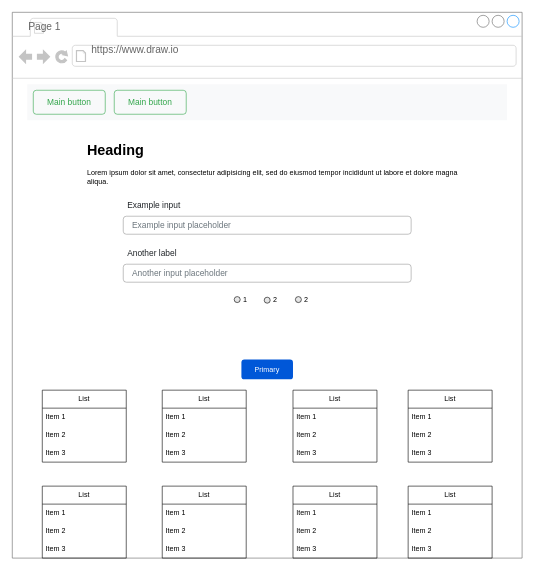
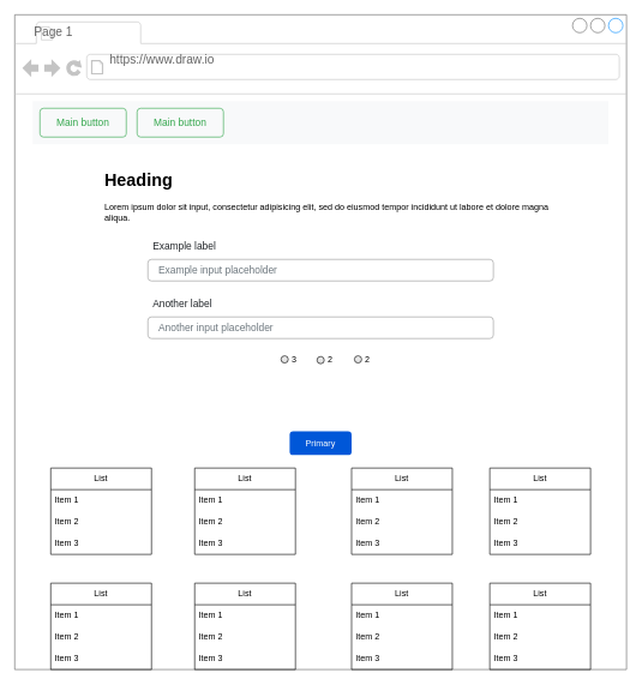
- <mxCell id="5" value="&lt;h1&gt;Heading&lt;/h1&gt;&lt;p&gt;Lorem ipsum dolor sit amet, consectetur adipisicing elit, sed do eiusmod tempor incididunt ut labore et dolore magna aliqua.&lt;/p&gt;" style="text;html=1;strokeColor=none;fillColor=none;spacing=5;spacingTop=-20;whiteSpace=wrap;overflow=hidden;rounded=0;" vertex="1" parent="2"><mxGeometry x="120" y="210" width="630" height="120" as="geometry" /></mxCell>
+ <mxCell id="5" value="&lt;h1&gt;Heading&lt;/h1&gt;&lt;p&gt;Lorem ipsum dolor sit input, consectetur adipisicing elit, sed do eiusmod tempor incididunt ut labore et dolore magna aliqua.&lt;/p&gt;" style="text;html=1;strokeColor=none;fillColor=none;spacing=5;spacingTop=-20;whiteSpace=wrap;overflow=hidden;rounded=0;" vertex="1" parent="2"><mxGeometry x="120" y="210" width="630" height="120" as="geometry" /></mxCell>
- <mxCell id="9" value="Example input" style="fillColor=none;strokeColor=none;align=left;fontSize=14;fontColor=#212529;" vertex="1" parent="2"><mxGeometry x="190" y="300" width="260" height="40" as="geometry" /></mxCell>
+ <mxCell id="9" value="Example label" style="fillColor=none;strokeColor=none;align=left;fontSize=14;fontColor=#212529;" vertex="1" parent="2"><mxGeometry x="190" y="300" width="260" height="40" as="geometry" /></mxCell>
- <mxCell id="46" value="1" style="html=1;shadow=0;dashed=0;shape=mxgraph.bootstrap.radioButton2;labelPosition=right;verticalLabelPosition=middle;align=left;verticalAlign=middle;gradientColor=#DEDEDE;fillColor=#EDEDED;checked=0;spacing=5;checkedFill=#0085FC;checkedStroke=#ffffff;" vertex="1" parent="1"><mxGeometry x="390" y="494" width="10" height="10" as="geometry" /></mxCell>
+ <mxCell id="46" value="3" style="html=1;shadow=0;dashed=0;shape=mxgraph.bootstrap.radioButton2;labelPosition=right;verticalLabelPosition=middle;align=left;verticalAlign=middle;gradientColor=#DEDEDE;fillColor=#EDEDED;checked=0;spacing=5;checkedFill=#0085FC;checkedStroke=#ffffff;" vertex="1" parent="1"><mxGeometry x="390" y="494" width="10" height="10" as="geometry" /></mxCell>
